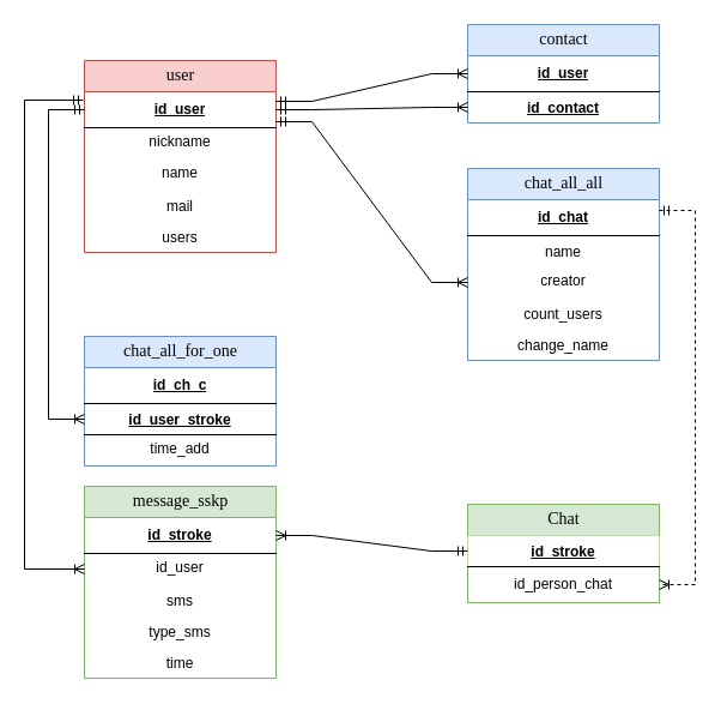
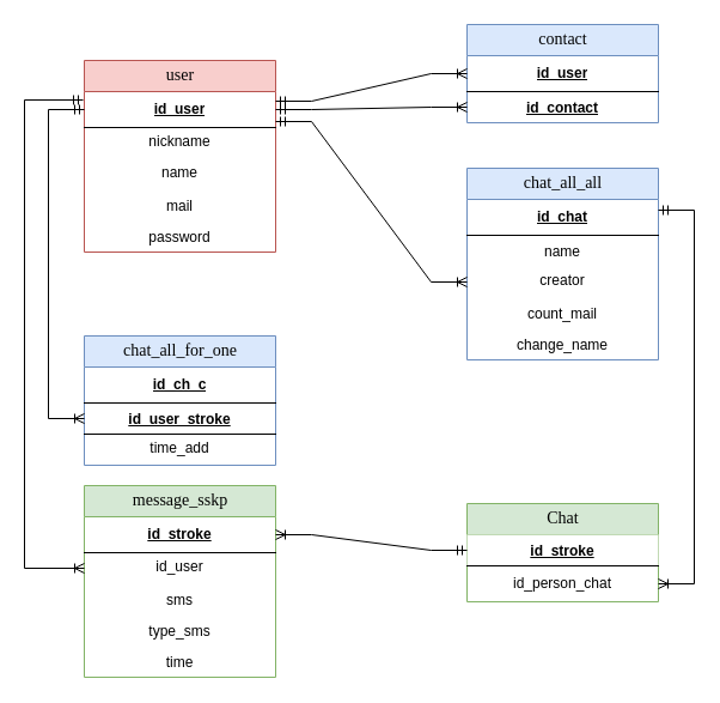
- <mxCell id="25" value="users" style="shape=partialRectangle;top=0;left=0;right=0;bottom=0;html=1;align=center;verticalAlign=top;spacingLeft=4;spacingRight=4;whiteSpace=wrap;overflow=hidden;rotatable=0;points=[[0,0.5],[1,0.5]];portConstraint=eastwest;dropTarget=0;perimeterSpacing=0;fillColor=none;strokeColor=default;" parent="20" vertex="1"><mxGeometry y="134" width="160" height="26" as="geometry" /></mxCell>
+ <mxCell id="25" value="password" style="shape=partialRectangle;top=0;left=0;right=0;bottom=0;html=1;align=center;verticalAlign=top;spacingLeft=4;spacingRight=4;whiteSpace=wrap;overflow=hidden;rotatable=0;points=[[0,0.5],[1,0.5]];portConstraint=eastwest;dropTarget=0;perimeterSpacing=0;fillColor=none;strokeColor=default;" parent="20" vertex="1"><mxGeometry y="134" width="160" height="26" as="geometry" /></mxCell>
- <mxCell id="6" value="count_users" style="shape=partialRectangle;top=0;left=0;right=0;bottom=1;html=1;align=center;verticalAlign=top;fillColor=none;spacingLeft=4;spacingRight=4;whiteSpace=wrap;overflow=hidden;rotatable=0;points=[[0,0.5],[1,0.5]];portConstraint=eastwest;dropTarget=0;strokeColor=none;" vertex="1" parent="2"><mxGeometry y="108" width="160" height="26" as="geometry" /></mxCell>
+ <mxCell id="6" value="count_mail" style="shape=partialRectangle;top=0;left=0;right=0;bottom=1;html=1;align=center;verticalAlign=top;fillColor=none;spacingLeft=4;spacingRight=4;whiteSpace=wrap;overflow=hidden;rotatable=0;points=[[0,0.5],[1,0.5]];portConstraint=eastwest;dropTarget=0;strokeColor=none;" vertex="1" parent="2"><mxGeometry y="108" width="160" height="26" as="geometry" /></mxCell>
- <mxCell id="35" value="" style="edgeStyle=elbowEdgeStyle;fontSize=12;html=1;endArrow=ERoneToMany;startArrow=ERmandOne;rounded=0;exitX=1;exitY=0.3;exitDx=0;exitDy=0;entryX=1;entryY=0.5;entryDx=0;entryDy=0;exitPerimeter=0;dashed=1;" parent="1" source="3" target="13" edge="1"><mxGeometry width="100" height="100" relative="1" as="geometry"><mxPoint x="760" y="398" as="sourcePoint" /><mxPoint x="670" y="326" as="targetPoint" /><Array as="points"><mxPoint x="580" y="340" /></Array></mxGeometry></mxCell>
+ <mxCell id="35" value="" style="edgeStyle=elbowEdgeStyle;fontSize=12;html=1;endArrow=ERoneToMany;startArrow=ERmandOne;rounded=0;exitX=1;exitY=0.3;exitDx=0;exitDy=0;entryX=1;entryY=0.5;entryDx=0;entryDy=0;exitPerimeter=0;" parent="1" source="3" target="13" edge="1"><mxGeometry width="100" height="100" relative="1" as="geometry"><mxPoint x="760" y="398" as="sourcePoint" /><mxPoint x="670" y="326" as="targetPoint" /><Array as="points"><mxPoint x="580" y="340" /></Array></mxGeometry></mxCell>
